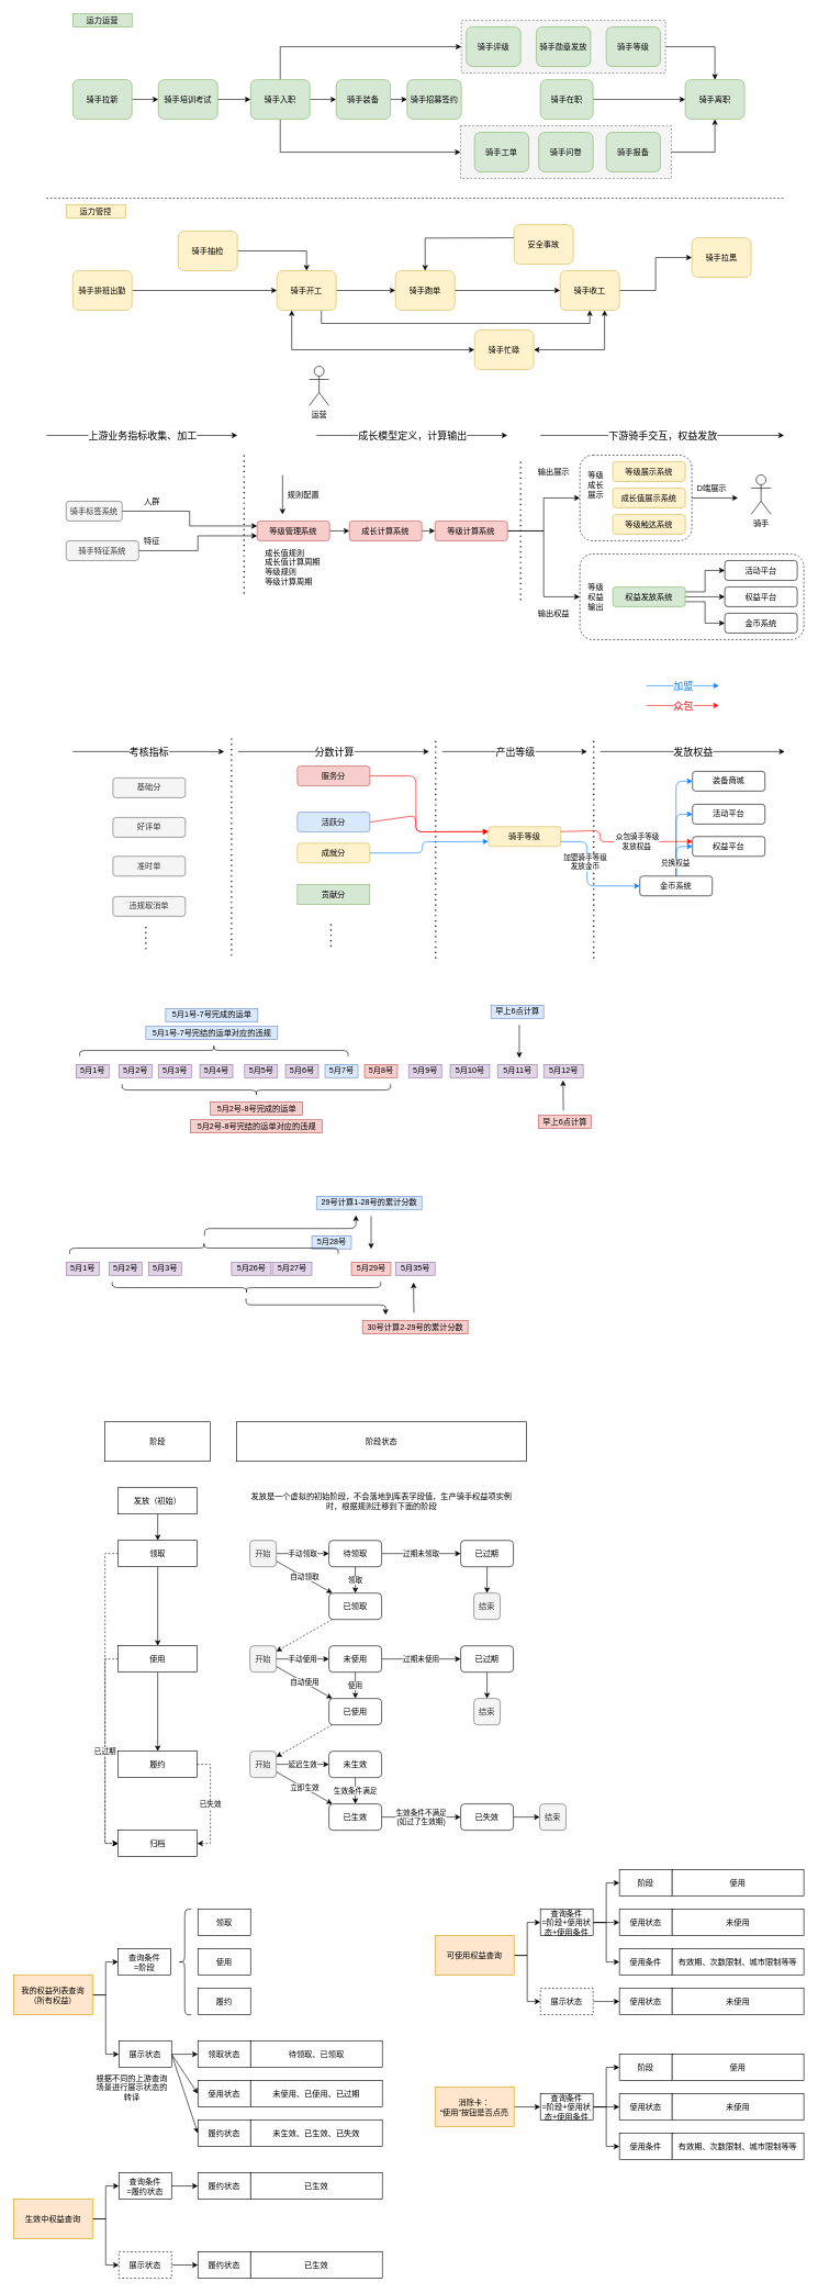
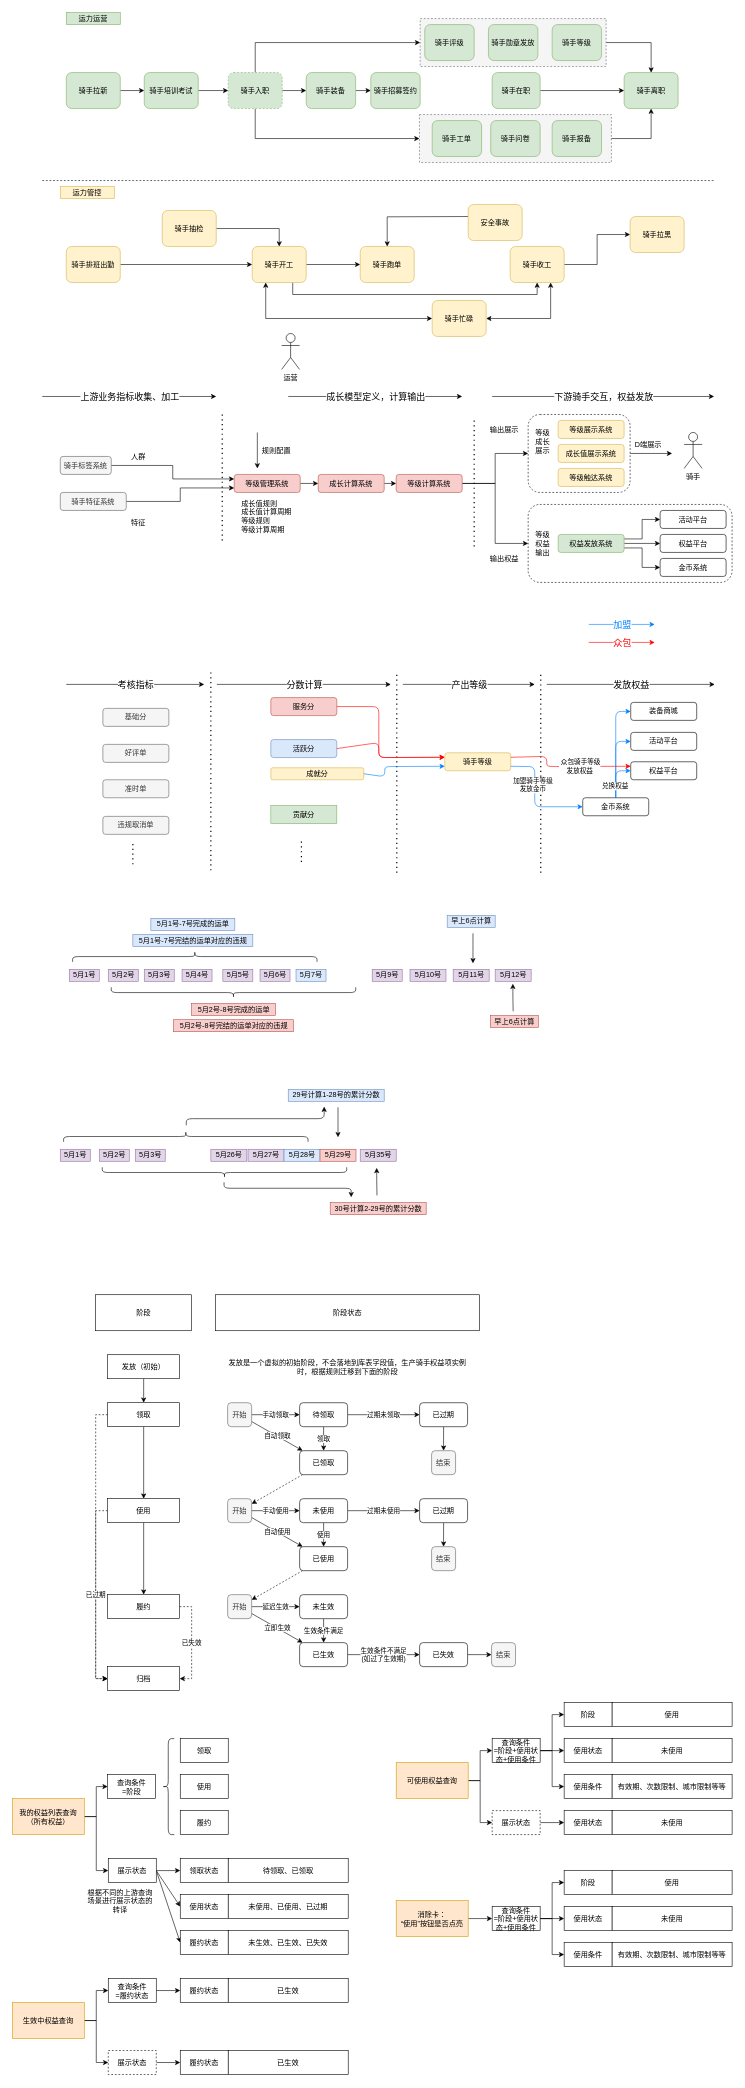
- <mxCell id="7" value="骑手入职" style="rounded=1;whiteSpace=wrap;html=1;fillColor=#d5e8d4;strokeColor=#82b366;" vertex="1" parent="1"><mxGeometry x="380" y="120" width="90" height="60" as="geometry" /></mxCell>
+ <mxCell id="7" value="骑手入职" style="rounded=1;whiteSpace=wrap;html=1;fillColor=#d5e8d4;strokeColor=#82b366;dashed=1;" vertex="1" parent="1"><mxGeometry x="380" y="120" width="90" height="60" as="geometry" /></mxCell>
- <mxCell id="19" style="edgeStyle=orthogonalEdgeStyle;rounded=0;orthogonalLoop=1;jettySize=auto;html=1;exitX=1;exitY=0.5;exitDx=0;exitDy=0;entryX=0;entryY=0.5;entryDx=0;entryDy=0;" edge="1" parent="1" source="20" target="25"><mxGeometry relative="1" as="geometry" /></mxCell>
- <mxCell id="64" value="特征" style="text;html=1;align=center;verticalAlign=middle;resizable=0;points=[];autosize=1;" vertex="1" parent="1"><mxGeometry x="210" y="810" width="40" height="20" as="geometry" /></mxCell>
+ <mxCell id="64" value="特征" style="text;html=1;align=center;verticalAlign=middle;resizable=0;points=[];autosize=1;" vertex="1" parent="1"><mxGeometry x="210" y="860" width="40" height="20" as="geometry" /></mxCell>
- <mxCell id="101" value="成就分" style="rounded=1;whiteSpace=wrap;html=1;fillColor=#fff2cc;strokeColor=#d6b656;" vertex="1" parent="1"><mxGeometry x="451" y="1279" width="110" height="30" as="geometry" /></mxCell>
+ <mxCell id="101" value="成就分" style="rounded=1;whiteSpace=wrap;html=1;fillColor=#fff2cc;strokeColor=#d6b656;" vertex="1" parent="1"><mxGeometry x="451" y="1279" width="155" height="20" as="geometry" /></mxCell>
- <mxCell id="140" value="5月8号" style="text;html=1;resizable=0;autosize=1;align=center;verticalAlign=middle;points=[];fillColor=#f8cecc;strokeColor=#b85450;rounded=0;" vertex="1" parent="1"><mxGeometry x="553" y="1615" width="50" height="20" as="geometry" /></mxCell>
- <mxCell id="160" value="5月28号" style="text;html=1;resizable=0;autosize=1;align=center;verticalAlign=middle;points=[];fillColor=#dae8fc;strokeColor=#6c8ebf;rounded=0;" vertex="1" parent="1"><mxGeometry x="473" y="1875" width="60" height="20" as="geometry" /></mxCell>
+ <mxCell id="160" value="5月28号" style="text;html=1;resizable=0;autosize=1;align=center;verticalAlign=middle;points=[];fillColor=#dae8fc;strokeColor=#6c8ebf;rounded=0;" vertex="1" parent="1"><mxGeometry x="473" y="1915" width="60" height="20" as="geometry" /></mxCell>
